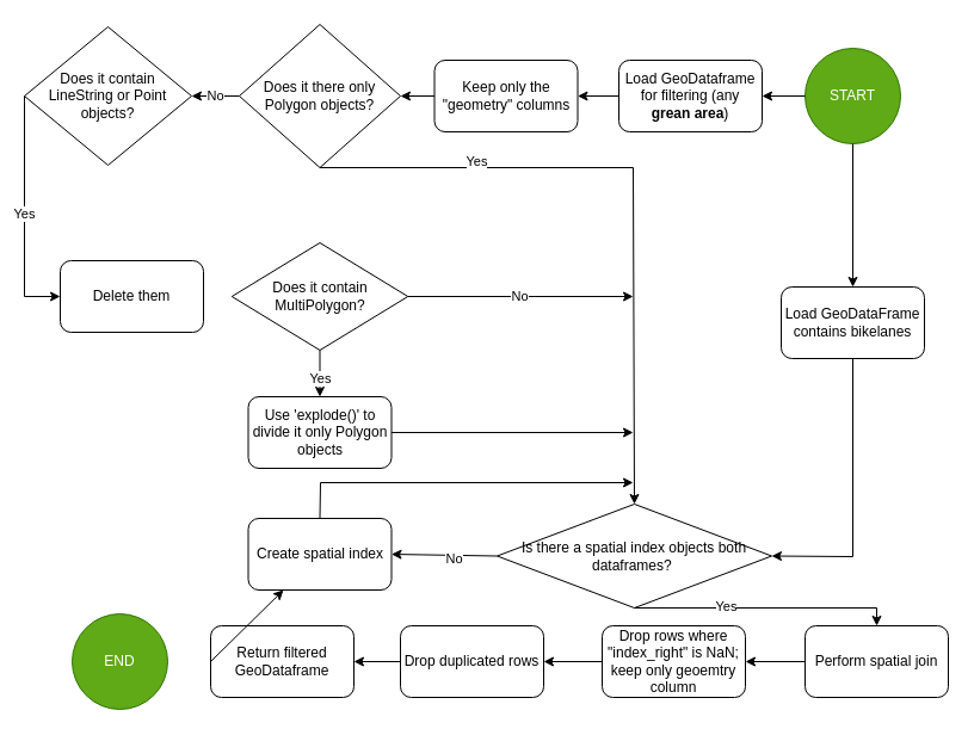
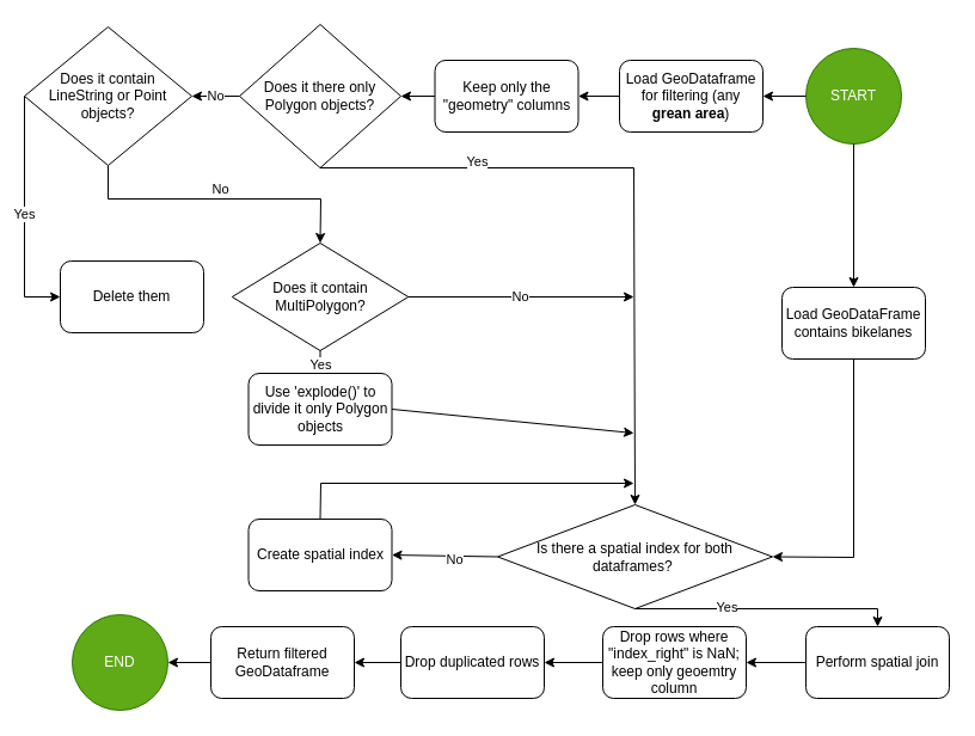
+ <mxCell id="12" value="No" style="endArrow=classic;html=1;rounded=0;exitX=0.5;exitY=1;exitDx=0;exitDy=0;entryX=0.5;entryY=0;entryDx=0;entryDy=0;" parent="1" source="9" target="13" edge="1"><mxGeometry x="0.004" y="8" width="50" height="50" relative="1" as="geometry"><mxPoint x="424" y="310" as="sourcePoint" /><mxPoint x="269" y="390" as="targetPoint" /><Array as="points"><mxPoint x="90" y="166" /><mxPoint x="268" y="166" /></Array><mxPoint as="offset" /></mxGeometry></mxCell>
- <mxCell id="15" value="Use 'explode()' to divide it only Polygon objects" style="rounded=1;whiteSpace=wrap;html=1;" parent="1" vertex="1"><mxGeometry x="207.5" y="332" width="120" height="60" as="geometry" /></mxCell>
+ <mxCell id="15" value="Use 'explode()' to divide it only Polygon objects" style="rounded=1;whiteSpace=wrap;html=1;" parent="1" vertex="1"><mxGeometry x="207.5" y="312" width="120" height="60" as="geometry" /></mxCell>
- <mxCell id="16" value="Is there a spatial index objects both dataframes?&amp;nbsp;" style="rhombus;whiteSpace=wrap;html=1;spacing=10;" parent="1" vertex="1"><mxGeometry x="416" y="422" width="230" height="87" as="geometry" /></mxCell>
+ <mxCell id="16" value="Is there a spatial index for both dataframes?&amp;nbsp;" style="rhombus;whiteSpace=wrap;html=1;spacing=10;" parent="1" vertex="1"><mxGeometry x="416" y="422" width="230" height="87" as="geometry" /></mxCell>
- <mxCell id="29" value="" style="endArrow=classic;html=1;rounded=0;exitX=0;exitY=0.5;exitDx=0;exitDy=0;" parent="1" source="28" target="33" edge="1"><mxGeometry width="50" height="50" relative="1" as="geometry"><mxPoint x="364" y="600" as="sourcePoint" /><mxPoint x="414" y="550" as="targetPoint" /></mxGeometry></mxCell>
+ <mxCell id="29" value="" style="endArrow=classic;html=1;rounded=0;entryX=1;entryY=0.5;entryDx=0;entryDy=0;exitX=0;exitY=0.5;exitDx=0;exitDy=0;" parent="1" source="28" target="26" edge="1"><mxGeometry width="50" height="50" relative="1" as="geometry"><mxPoint x="364" y="600" as="sourcePoint" /><mxPoint x="414" y="550" as="targetPoint" /></mxGeometry></mxCell>
